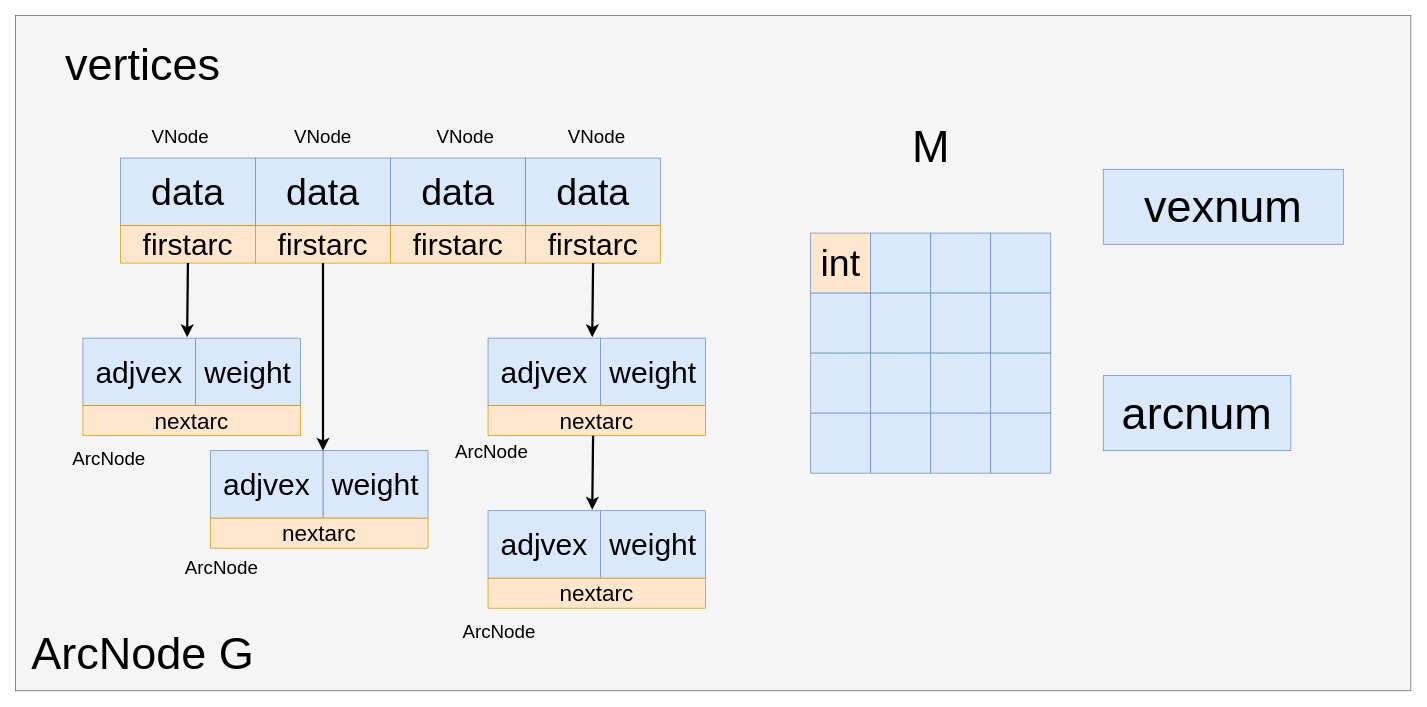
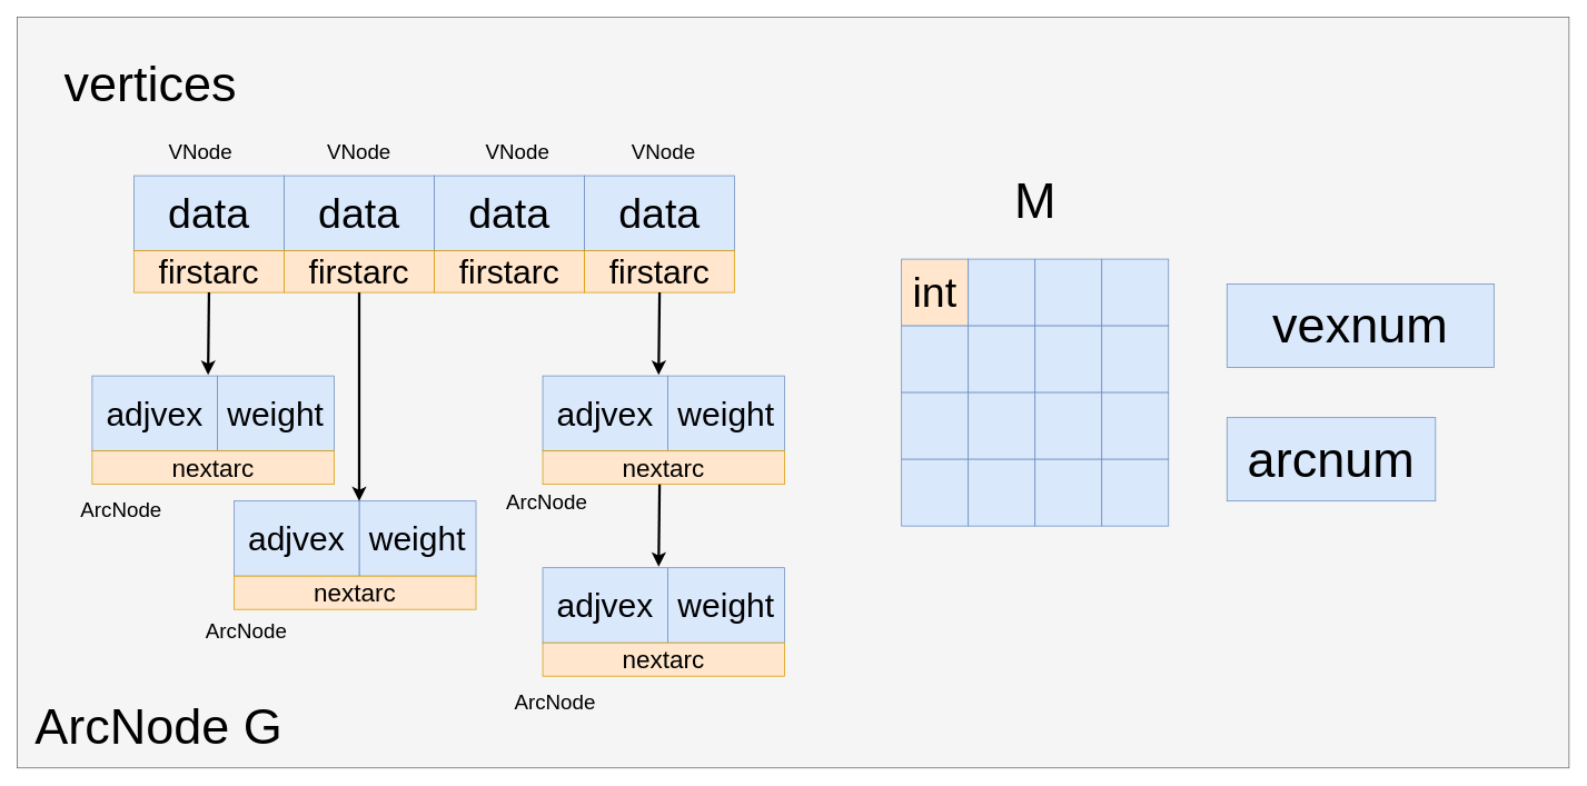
- <mxCell id="24" value="vertices" style="text;html=1;strokeColor=none;fillColor=none;align=center;verticalAlign=middle;whiteSpace=wrap;rounded=0;fontSize=60;" vertex="1" parent="1"><mxGeometry x="30" y="35" width="320" height="100" as="geometry" /></mxCell>
+ <mxCell id="24" value="vertices" style="text;html=1;strokeColor=none;fillColor=none;align=center;verticalAlign=middle;whiteSpace=wrap;rounded=0;fontSize=60;" vertex="1" parent="1"><mxGeometry x="20" y="50" width="320" height="100" as="geometry" /></mxCell>
- <mxCell id="21" value="M" style="text;html=1;strokeColor=none;fillColor=none;align=center;verticalAlign=middle;whiteSpace=wrap;rounded=0;fontSize=60;" vertex="1" parent="1"><mxGeometry x="1147.5" y="145" width="185" height="100" as="geometry" /></mxCell>
+ <mxCell id="21" value="M" style="text;html=1;strokeColor=none;fillColor=none;align=center;verticalAlign=middle;whiteSpace=wrap;rounded=0;fontSize=60;" vertex="1" parent="1"><mxGeometry x="1147.5" y="190" width="185" height="100" as="geometry" /></mxCell>
- <mxCell id="22" value="vexnum" style="text;html=1;strokeColor=#6c8ebf;fillColor=#dae8fc;align=center;verticalAlign=middle;whiteSpace=wrap;rounded=0;fontSize=60;" vertex="1" parent="1"><mxGeometry x="1470" y="225" width="320" height="100" as="geometry" /></mxCell>
+ <mxCell id="22" value="vexnum" style="text;html=1;strokeColor=#6c8ebf;fillColor=#dae8fc;align=center;verticalAlign=middle;whiteSpace=wrap;rounded=0;fontSize=60;" vertex="1" parent="1"><mxGeometry x="1470" y="340" width="320" height="100" as="geometry" /></mxCell>
